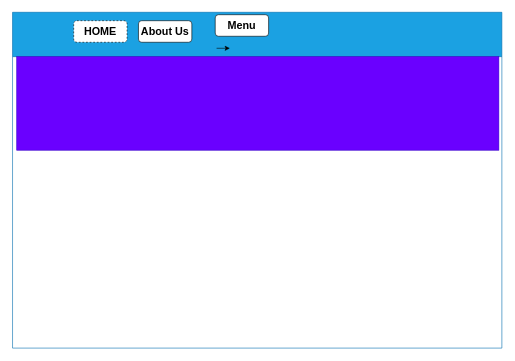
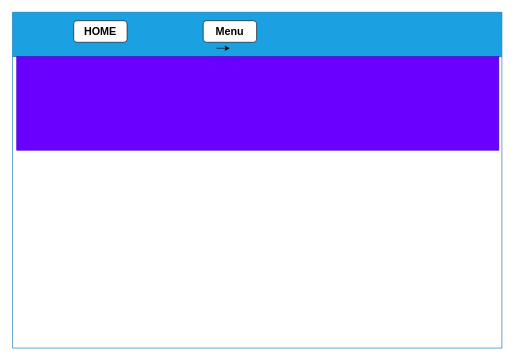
- <mxCell id="4" value="&lt;span style=&quot;font-size: 18px&quot;&gt;&lt;b&gt;Menu&lt;/b&gt;&lt;/span&gt;" style="rounded=1;whiteSpace=wrap;html=1;align=center;" vertex="1" parent="2"><mxGeometry x="338" y="4" width="89" height="36" as="geometry" /></mxCell>
+ <mxCell id="4" value="&lt;span style=&quot;font-size: 18px&quot;&gt;&lt;b&gt;Menu&lt;/b&gt;&lt;/span&gt;" style="rounded=1;whiteSpace=wrap;html=1;align=center;" vertex="1" parent="2"><mxGeometry x="318" y="14" width="89" height="36" as="geometry" /></mxCell>
- <mxCell id="6" value="&lt;b&gt;&lt;font style=&quot;font-size: 18px&quot;&gt;HOME&lt;/font&gt;&lt;/b&gt;" style="rounded=1;whiteSpace=wrap;html=1;align=center;dashed=1;" vertex="1" parent="2"><mxGeometry x="102" y="14" width="89" height="36" as="geometry" /></mxCell>
+ <mxCell id="6" value="&lt;b&gt;&lt;font style=&quot;font-size: 18px&quot;&gt;HOME&lt;/font&gt;&lt;/b&gt;" style="rounded=1;whiteSpace=wrap;html=1;align=center;" vertex="1" parent="2"><mxGeometry x="102" y="14" width="89" height="36" as="geometry" /></mxCell>
- <mxCell id="5" value="&lt;span style=&quot;font-size: 18px&quot;&gt;&lt;b&gt;About Us&lt;/b&gt;&lt;/span&gt;" style="rounded=1;whiteSpace=wrap;html=1;align=center;" vertex="1" parent="2"><mxGeometry x="210" y="14" width="89" height="36" as="geometry" /></mxCell>
